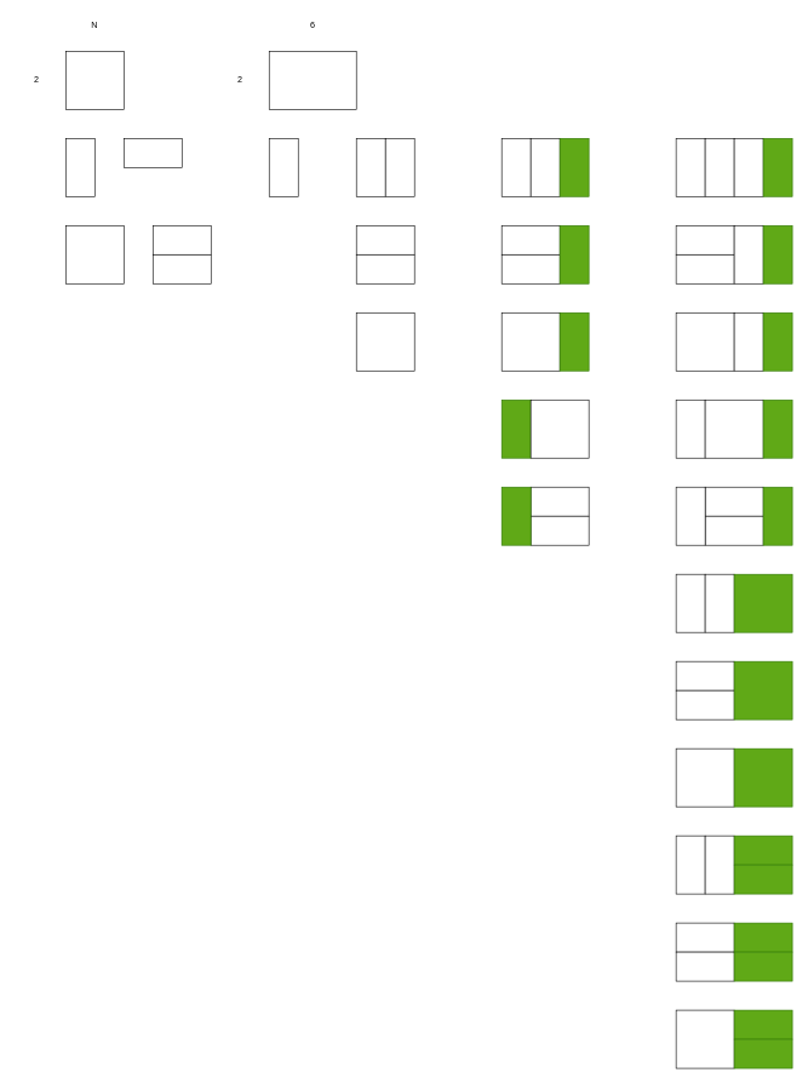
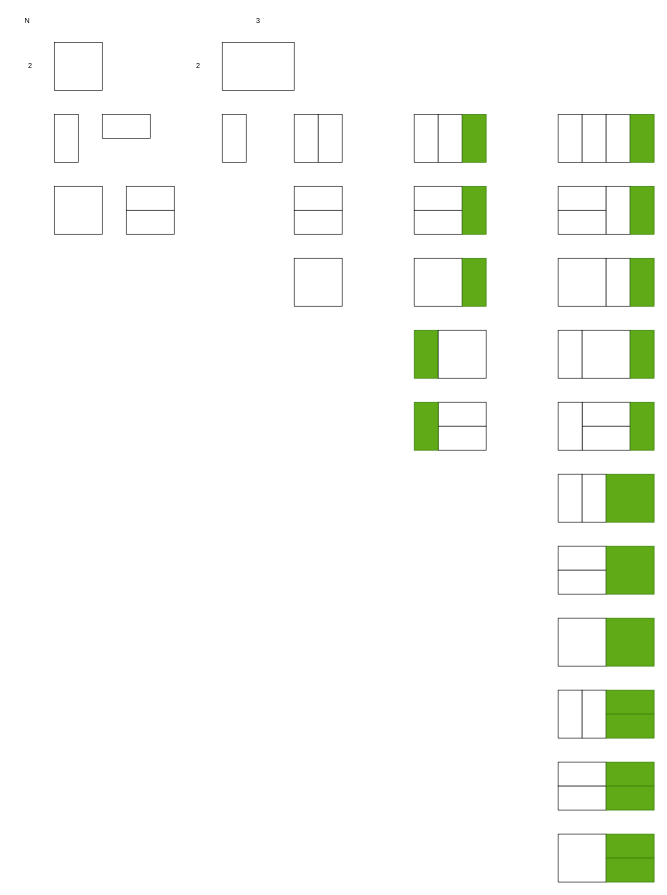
- <mxCell id="4" value="N" style="text;html=1;strokeColor=none;fillColor=none;align=center;verticalAlign=middle;whiteSpace=wrap;rounded=0;" vertex="1" parent="1"><mxGeometry x="100" y="20" width="60" height="30" as="geometry" /></mxCell>
+ <mxCell id="4" value="N" style="text;html=1;strokeColor=none;fillColor=none;align=center;verticalAlign=middle;whiteSpace=wrap;rounded=0;" vertex="1" parent="1"><mxGeometry x="15" y="20" width="60" height="30" as="geometry" /></mxCell>
- <mxCell id="10" value="6" style="text;html=1;strokeColor=none;fillColor=none;align=center;verticalAlign=middle;whiteSpace=wrap;rounded=0;" vertex="1" parent="1"><mxGeometry x="400" y="20" width="60" height="30" as="geometry" /></mxCell>
+ <mxCell id="10" value="3" style="text;html=1;strokeColor=none;fillColor=none;align=center;verticalAlign=middle;whiteSpace=wrap;rounded=0;" vertex="1" parent="1"><mxGeometry x="400" y="20" width="60" height="30" as="geometry" /></mxCell>
